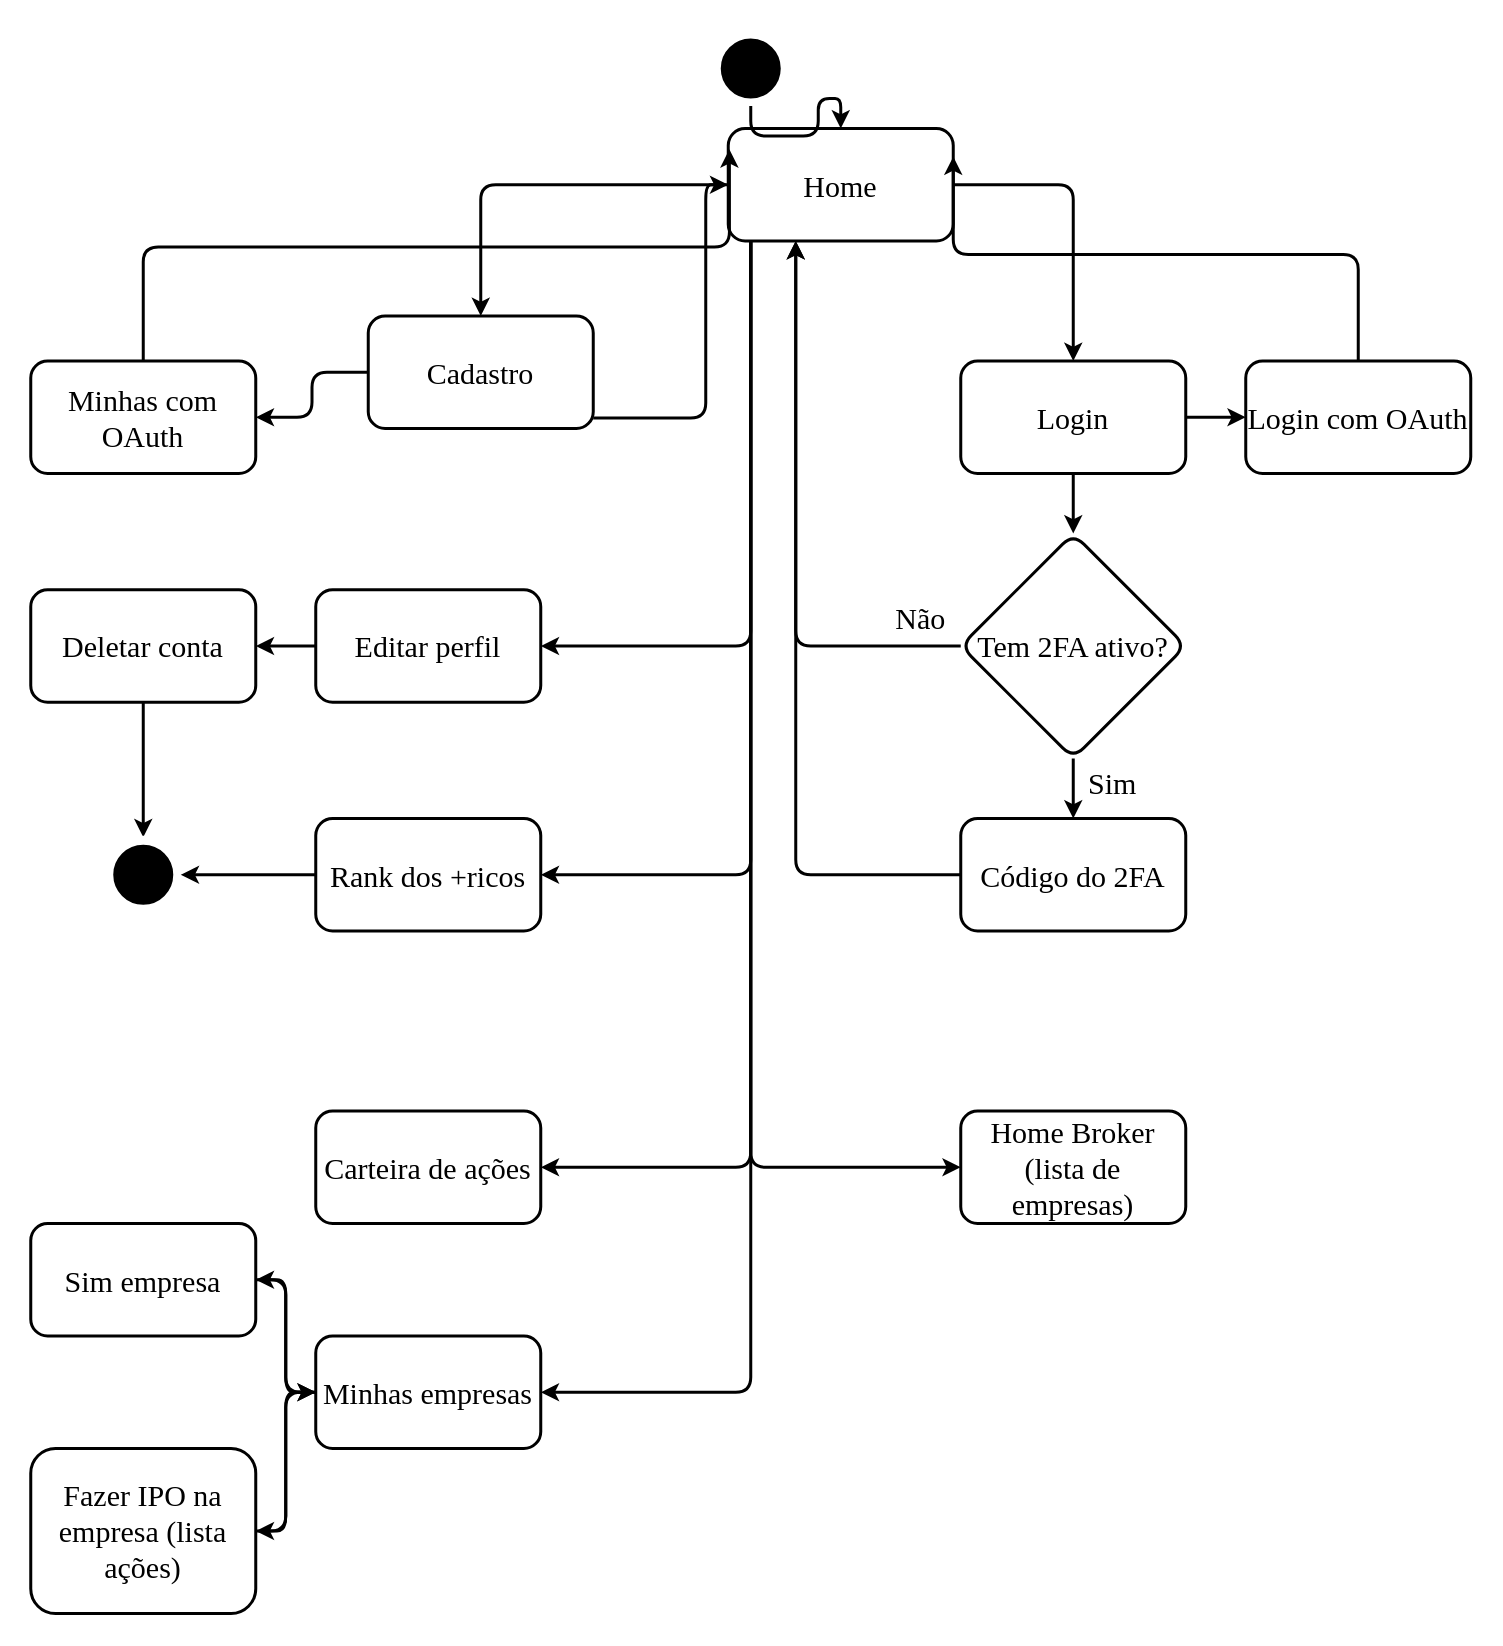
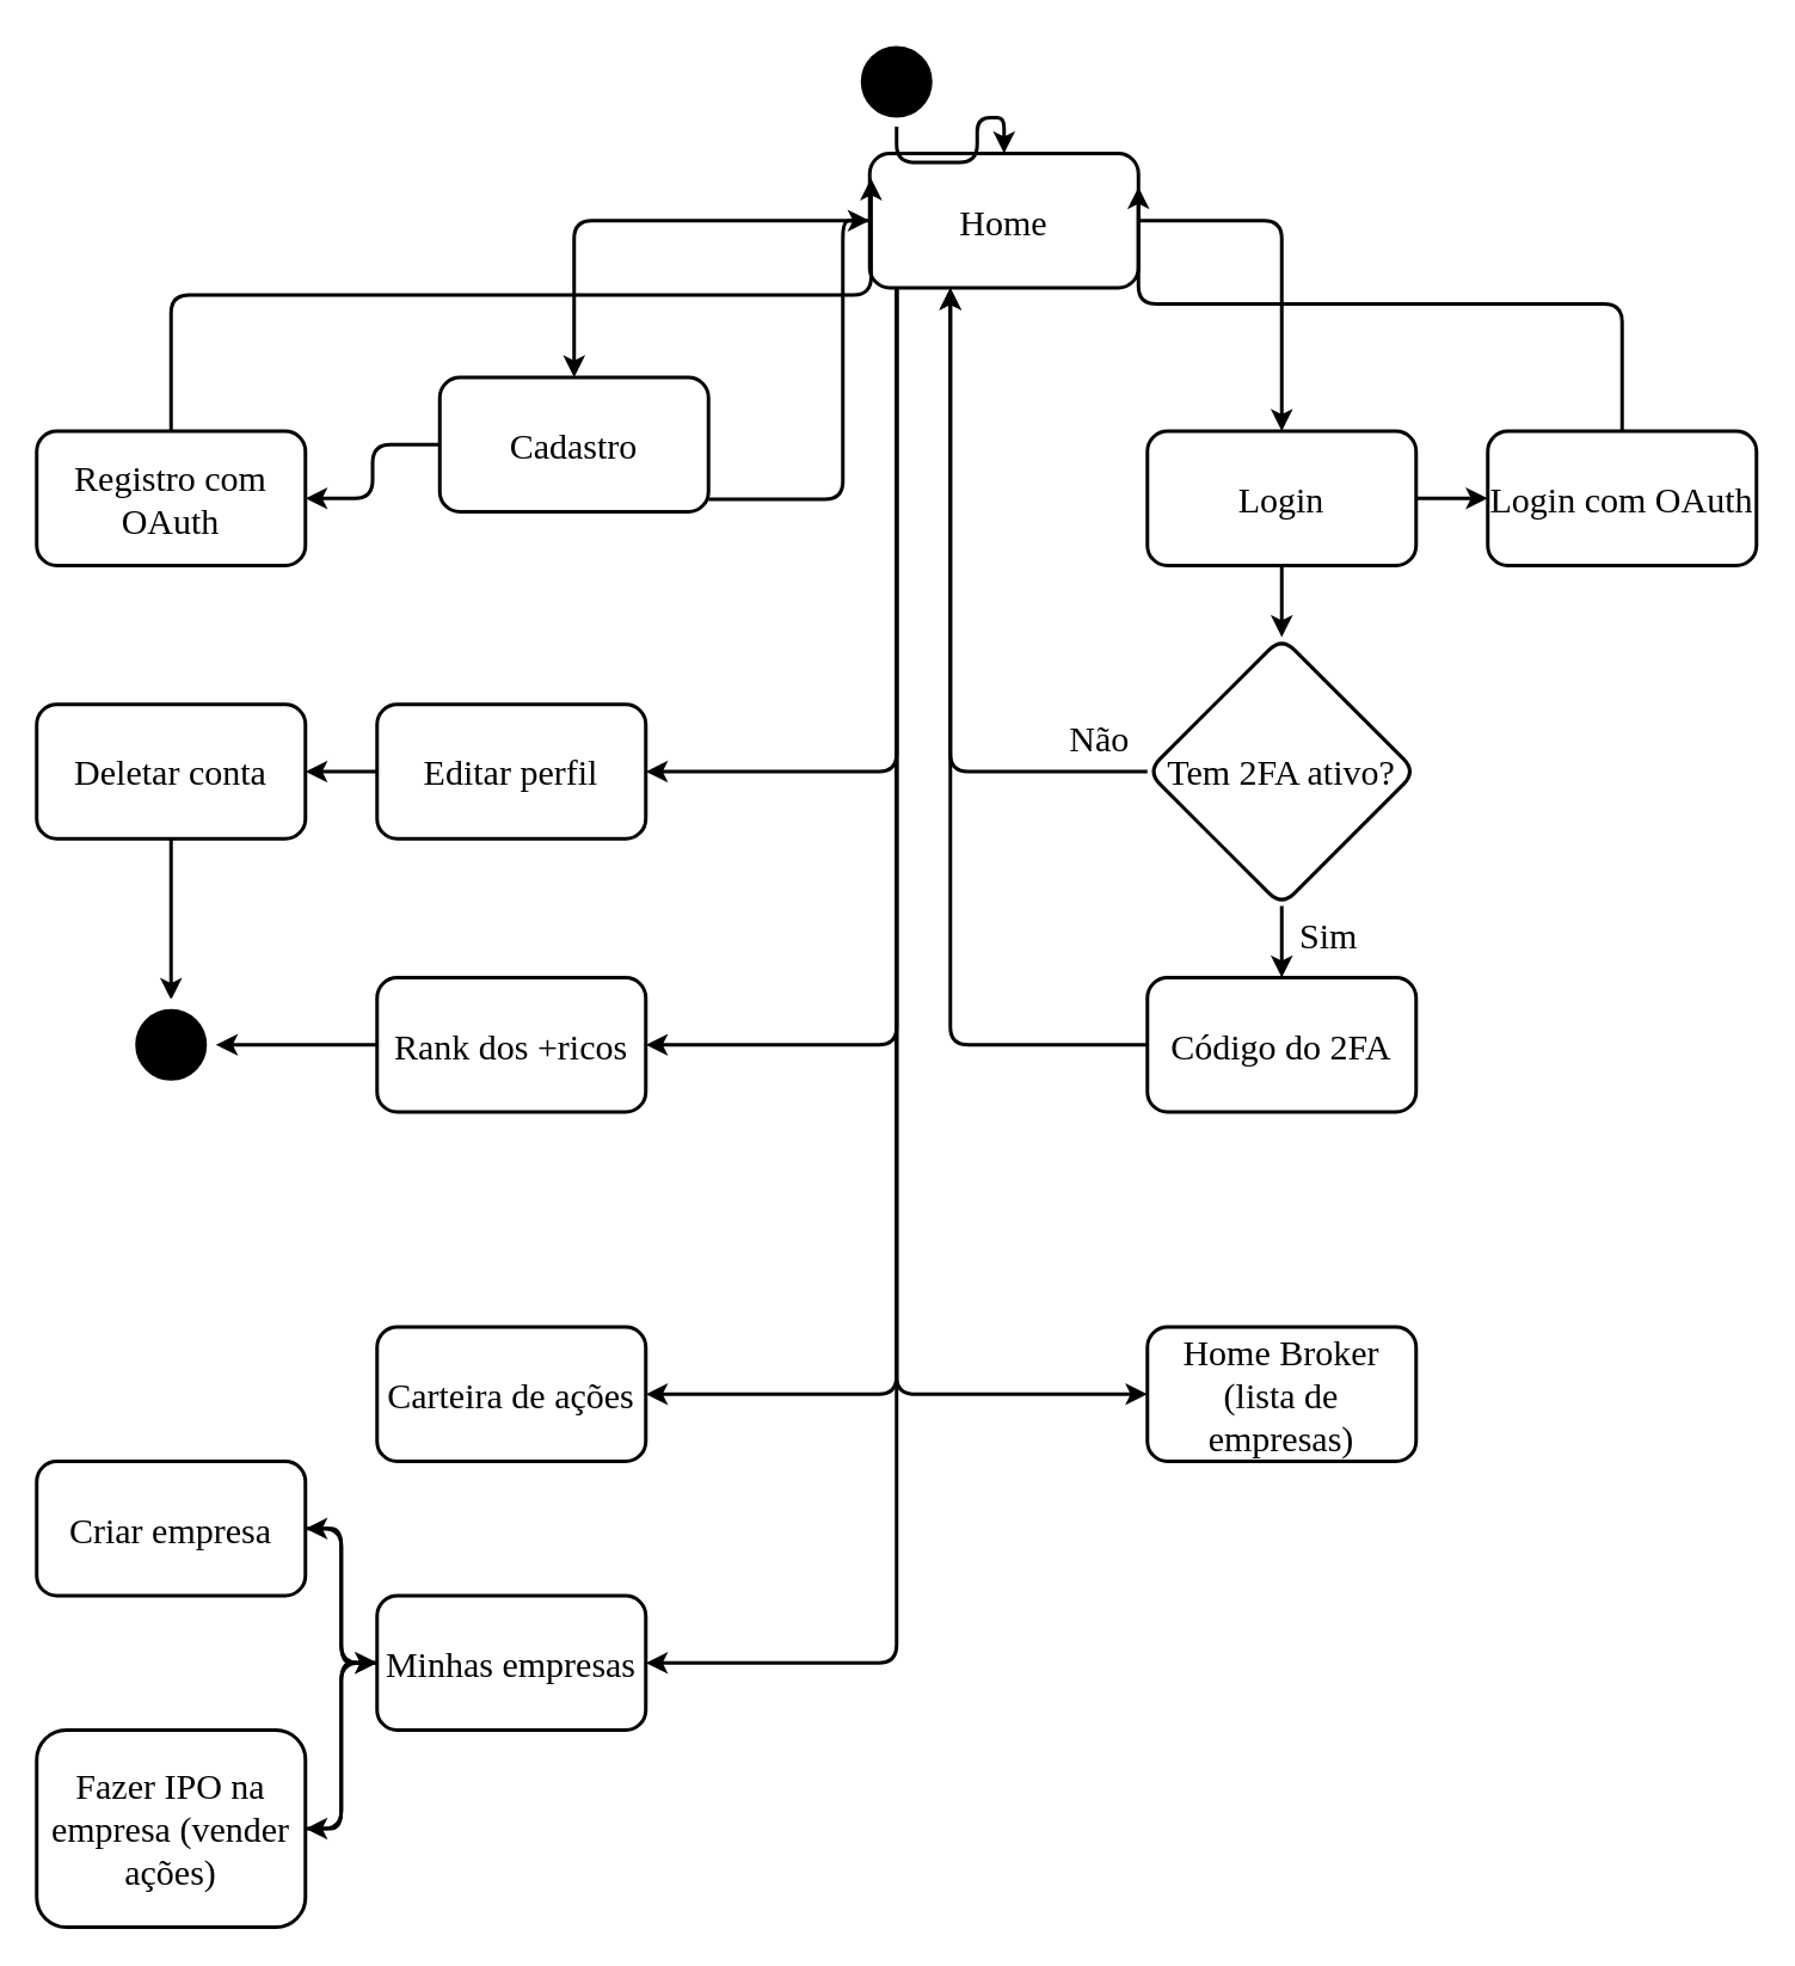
- <mxCell id="30" value="Minhas com OAuth" style="rounded=1;whiteSpace=wrap;html=1;fontFamily=JetBrains Mono;fontSource=https%3A%2F%2Ffonts.googleapis.com%2Fcss%3Ffamily%3DJetBrains%2BMono;fontSize=20;fontColor=default;labelBackgroundColor=none;strokeWidth=2;aspect=fixed;" parent="1" vertex="1"><mxGeometry x="20" y="240" width="150" height="75" as="geometry" /></mxCell>
+ <mxCell id="30" value="Registro com OAuth" style="rounded=1;whiteSpace=wrap;html=1;fontFamily=JetBrains Mono;fontSource=https%3A%2F%2Ffonts.googleapis.com%2Fcss%3Ffamily%3DJetBrains%2BMono;fontSize=20;fontColor=default;labelBackgroundColor=none;strokeWidth=2;aspect=fixed;" parent="1" vertex="1"><mxGeometry x="20" y="240" width="150" height="75" as="geometry" /></mxCell>
- <mxCell id="42" value="Sim empresa" style="rounded=1;whiteSpace=wrap;html=1;fontFamily=JetBrains Mono;fontSource=https%3A%2F%2Ffonts.googleapis.com%2Fcss%3Ffamily%3DJetBrains%2BMono;fontSize=20;fontColor=default;labelBackgroundColor=none;strokeWidth=2;aspect=fixed;flipV=0;" parent="1" vertex="1"><mxGeometry x="20" y="815" width="150" height="75" as="geometry" /></mxCell>
+ <mxCell id="42" value="Criar empresa" style="rounded=1;whiteSpace=wrap;html=1;fontFamily=JetBrains Mono;fontSource=https%3A%2F%2Ffonts.googleapis.com%2Fcss%3Ffamily%3DJetBrains%2BMono;fontSize=20;fontColor=default;labelBackgroundColor=none;strokeWidth=2;aspect=fixed;flipV=0;" parent="1" vertex="1"><mxGeometry x="20" y="815" width="150" height="75" as="geometry" /></mxCell>
- <mxCell id="44" value="Fazer IPO na empresa (lista ações)" style="rounded=1;whiteSpace=wrap;html=1;fontFamily=JetBrains Mono;fontSource=https%3A%2F%2Ffonts.googleapis.com%2Fcss%3Ffamily%3DJetBrains%2BMono;fontSize=20;fontColor=default;labelBackgroundColor=none;strokeWidth=2;flipV=0;" parent="1" vertex="1"><mxGeometry x="20" y="965" width="150" height="110" as="geometry" /></mxCell>
+ <mxCell id="44" value="Fazer IPO na empresa (vender ações)" style="rounded=1;whiteSpace=wrap;html=1;fontFamily=JetBrains Mono;fontSource=https%3A%2F%2Ffonts.googleapis.com%2Fcss%3Ffamily%3DJetBrains%2BMono;fontSize=20;fontColor=default;labelBackgroundColor=none;strokeWidth=2;flipV=0;" parent="1" vertex="1"><mxGeometry x="20" y="965" width="150" height="110" as="geometry" /></mxCell>
